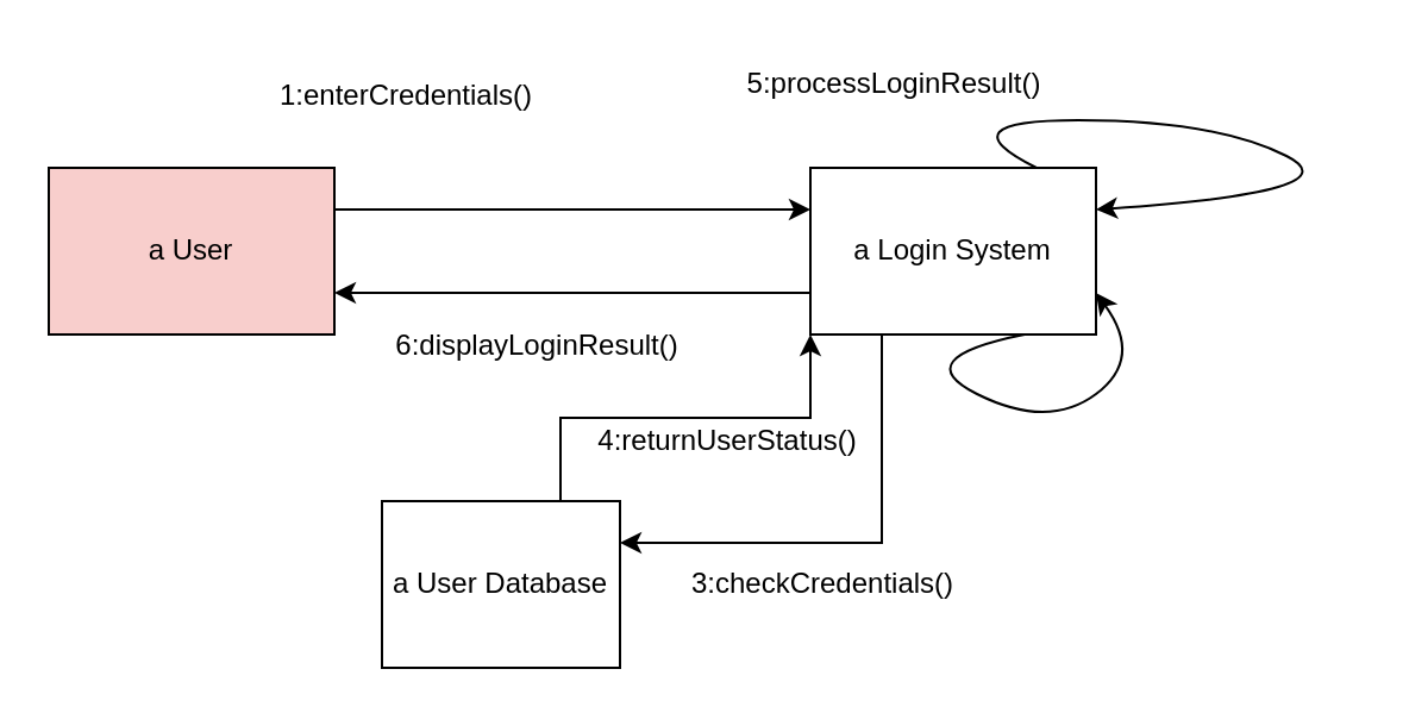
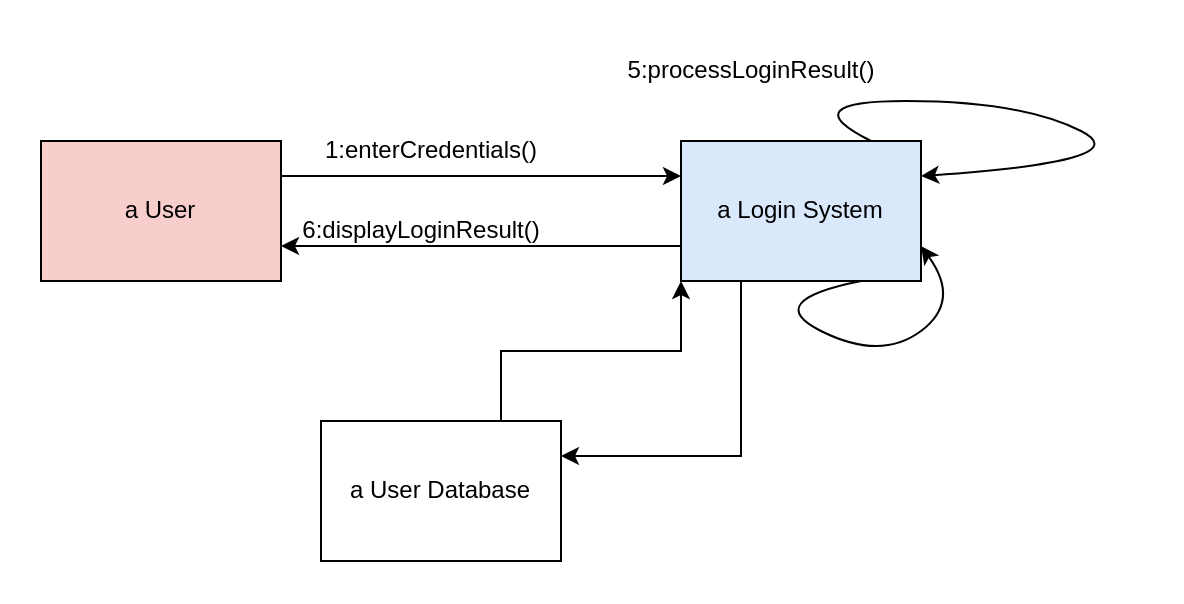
- <mxCell id="8" value="1:enterCredentials()" style="text;html=1;align=center;verticalAlign=middle;resizable=0;points=[];autosize=1;strokeColor=none;fillColor=none;" vertex="1" parent="1"><mxGeometry x="105" y="25" width="130" height="30" as="geometry" /></mxCell>
+ <mxCell id="8" value="1:enterCredentials()" style="text;html=1;align=center;verticalAlign=middle;resizable=0;points=[];autosize=1;strokeColor=none;fillColor=none;" vertex="1" parent="1"><mxGeometry x="150" y="60" width="130" height="30" as="geometry" /></mxCell>
- <mxCell id="7" value="a Login System" style="html=1;whiteSpace=wrap;" vertex="1" parent="1"><mxGeometry x="340" y="70" width="120" height="70" as="geometry" /></mxCell>
+ <mxCell id="7" value="a Login System" style="html=1;whiteSpace=wrap;fillColor=#dae8fc;" vertex="1" parent="1"><mxGeometry x="340" y="70" width="120" height="70" as="geometry" /></mxCell>
- <mxCell id="15" value="6:displayLoginResult()" style="text;html=1;align=center;verticalAlign=middle;resizable=0;points=[];autosize=1;strokeColor=none;fillColor=none;" vertex="1" parent="1"><mxGeometry x="155" y="130" width="140" height="30" as="geometry" /></mxCell>
+ <mxCell id="15" value="6:displayLoginResult()" style="text;html=1;align=center;verticalAlign=middle;resizable=0;points=[];autosize=1;strokeColor=none;fillColor=none;" vertex="1" parent="1"><mxGeometry x="140" y="100" width="140" height="30" as="geometry" /></mxCell>
- <mxCell id="12" value="4:returnUserStatus()" style="text;html=1;align=center;verticalAlign=middle;resizable=0;points=[];autosize=1;strokeColor=none;fillColor=none;" vertex="1" parent="1"><mxGeometry x="240" y="170" width="130" height="30" as="geometry" /></mxCell>
- <mxCell id="4" value="a User Database" style="html=1;whiteSpace=wrap;" vertex="1" parent="1"><mxGeometry x="160" y="210" width="100" height="70" as="geometry" /></mxCell>
+ <mxCell id="4" value="a User Database" style="html=1;whiteSpace=wrap;" vertex="1" parent="1"><mxGeometry x="160" y="210" width="120" height="70" as="geometry" /></mxCell>
- <mxCell id="10" value="3:checkCredentials()" style="text;html=1;align=center;verticalAlign=middle;resizable=0;points=[];autosize=1;strokeColor=none;fillColor=none;" vertex="1" parent="1"><mxGeometry x="280" y="230" width="130" height="30" as="geometry" /></mxCell>
